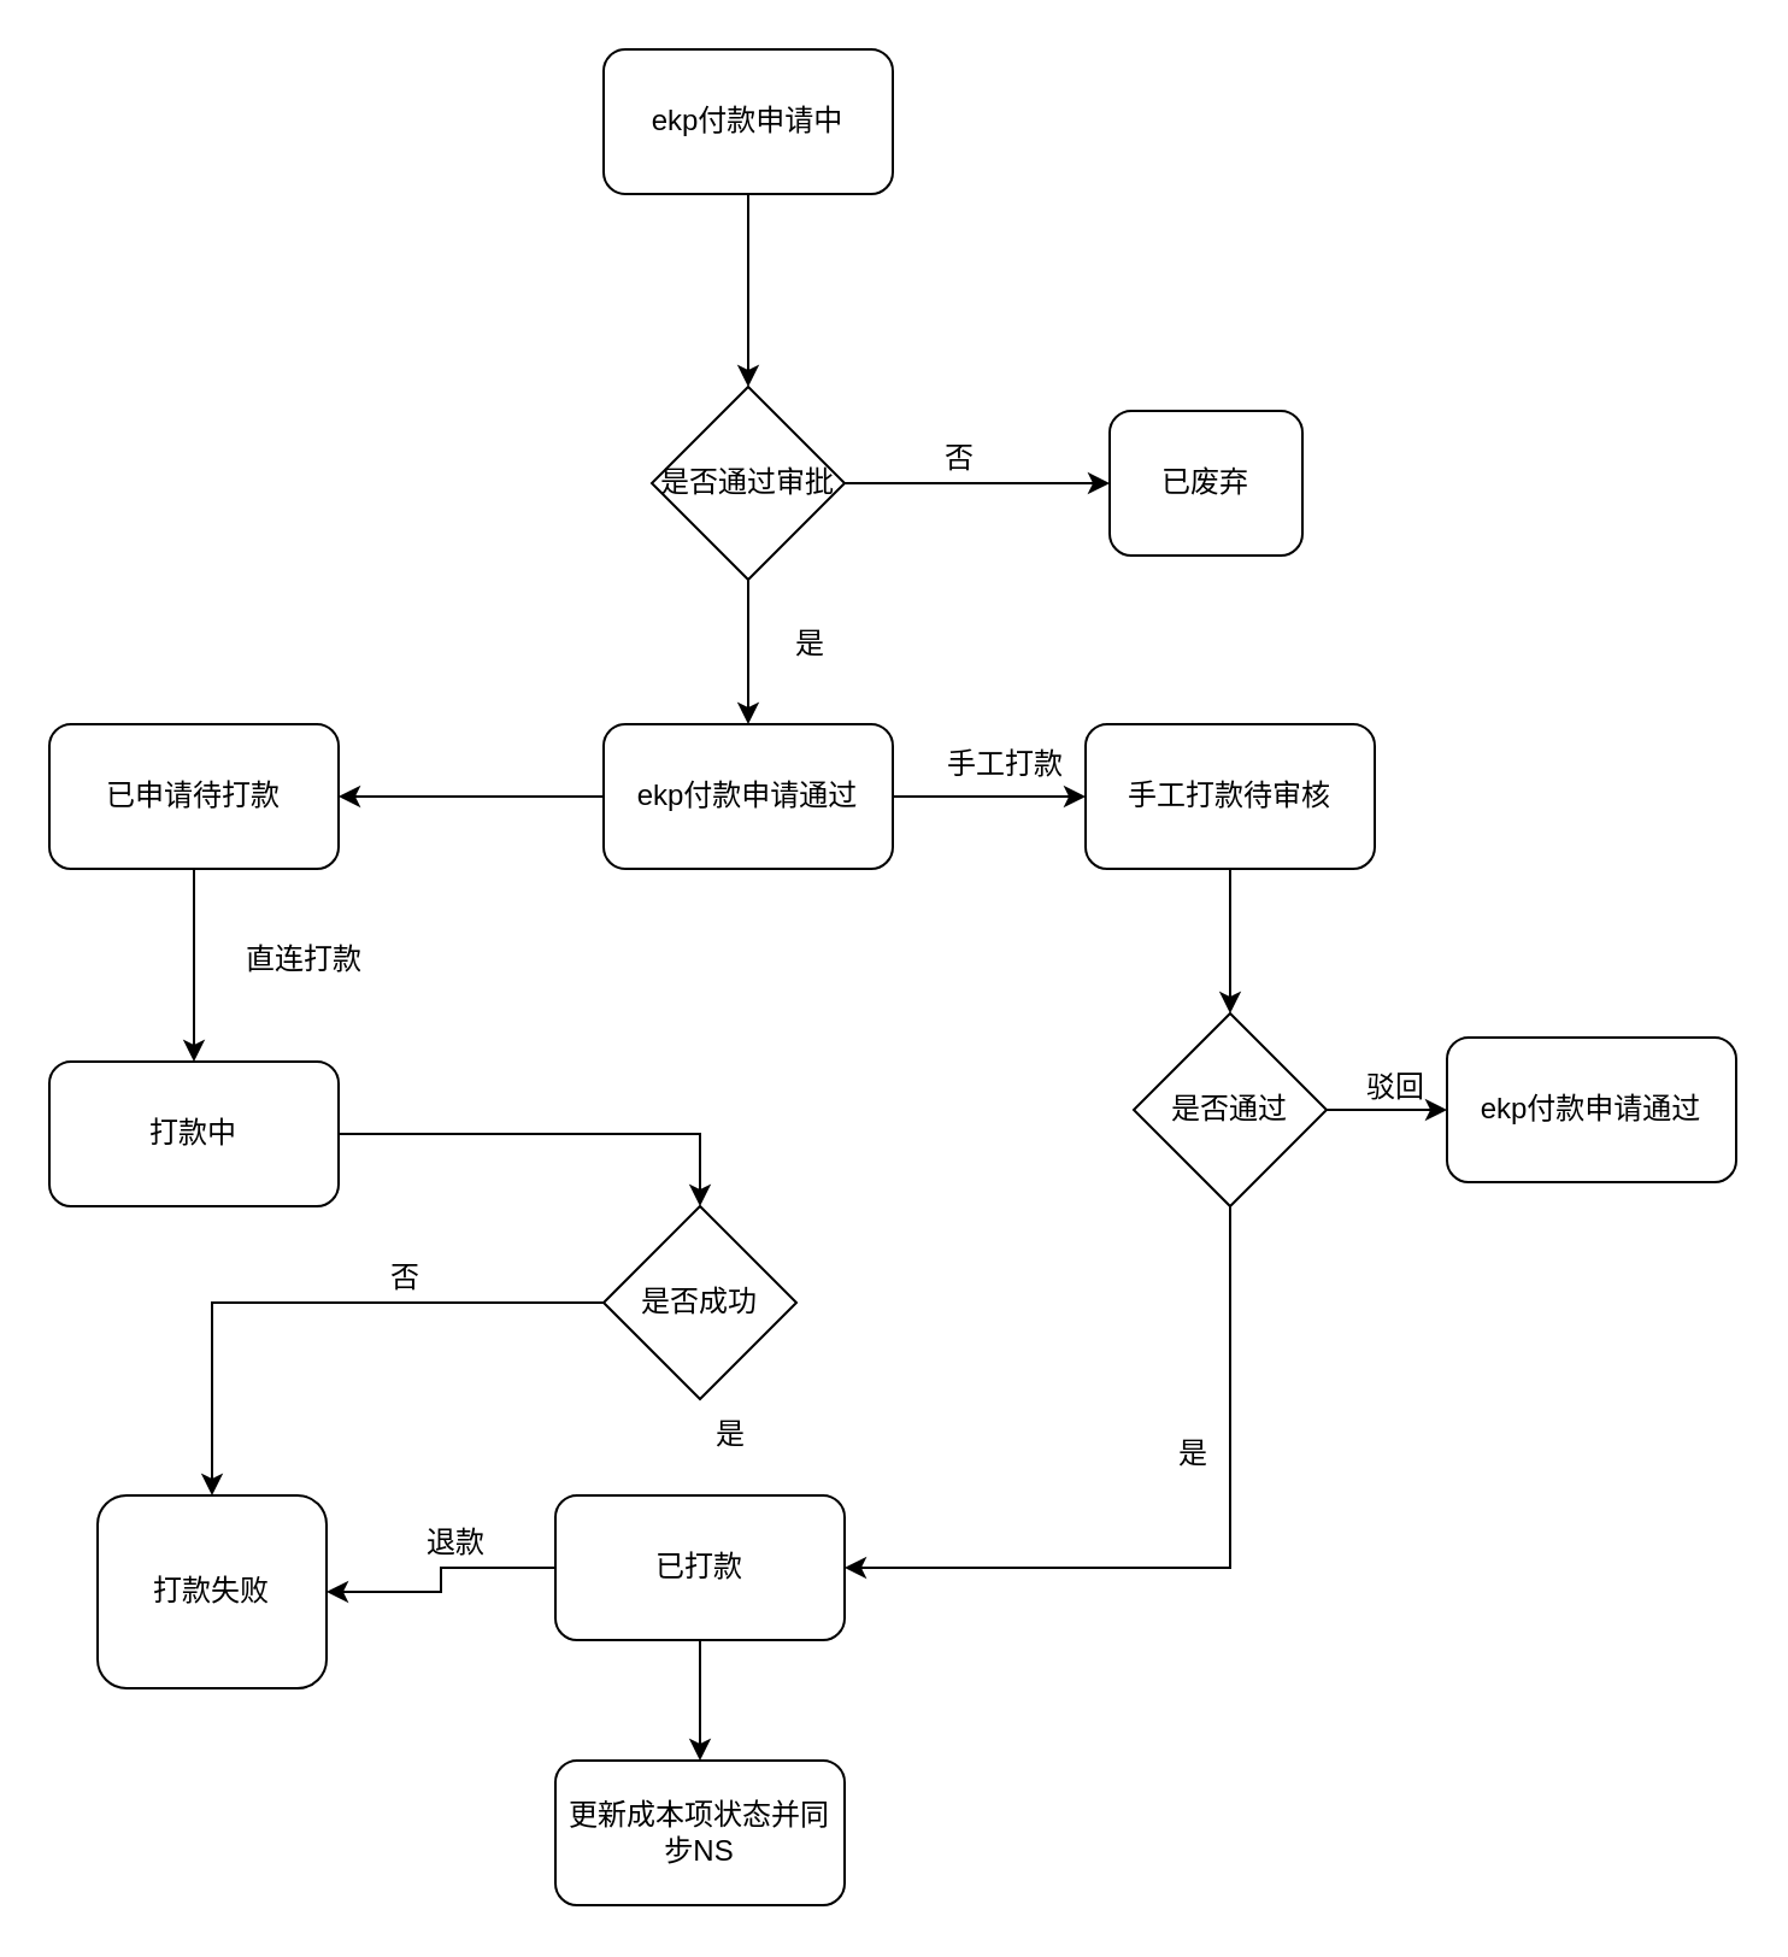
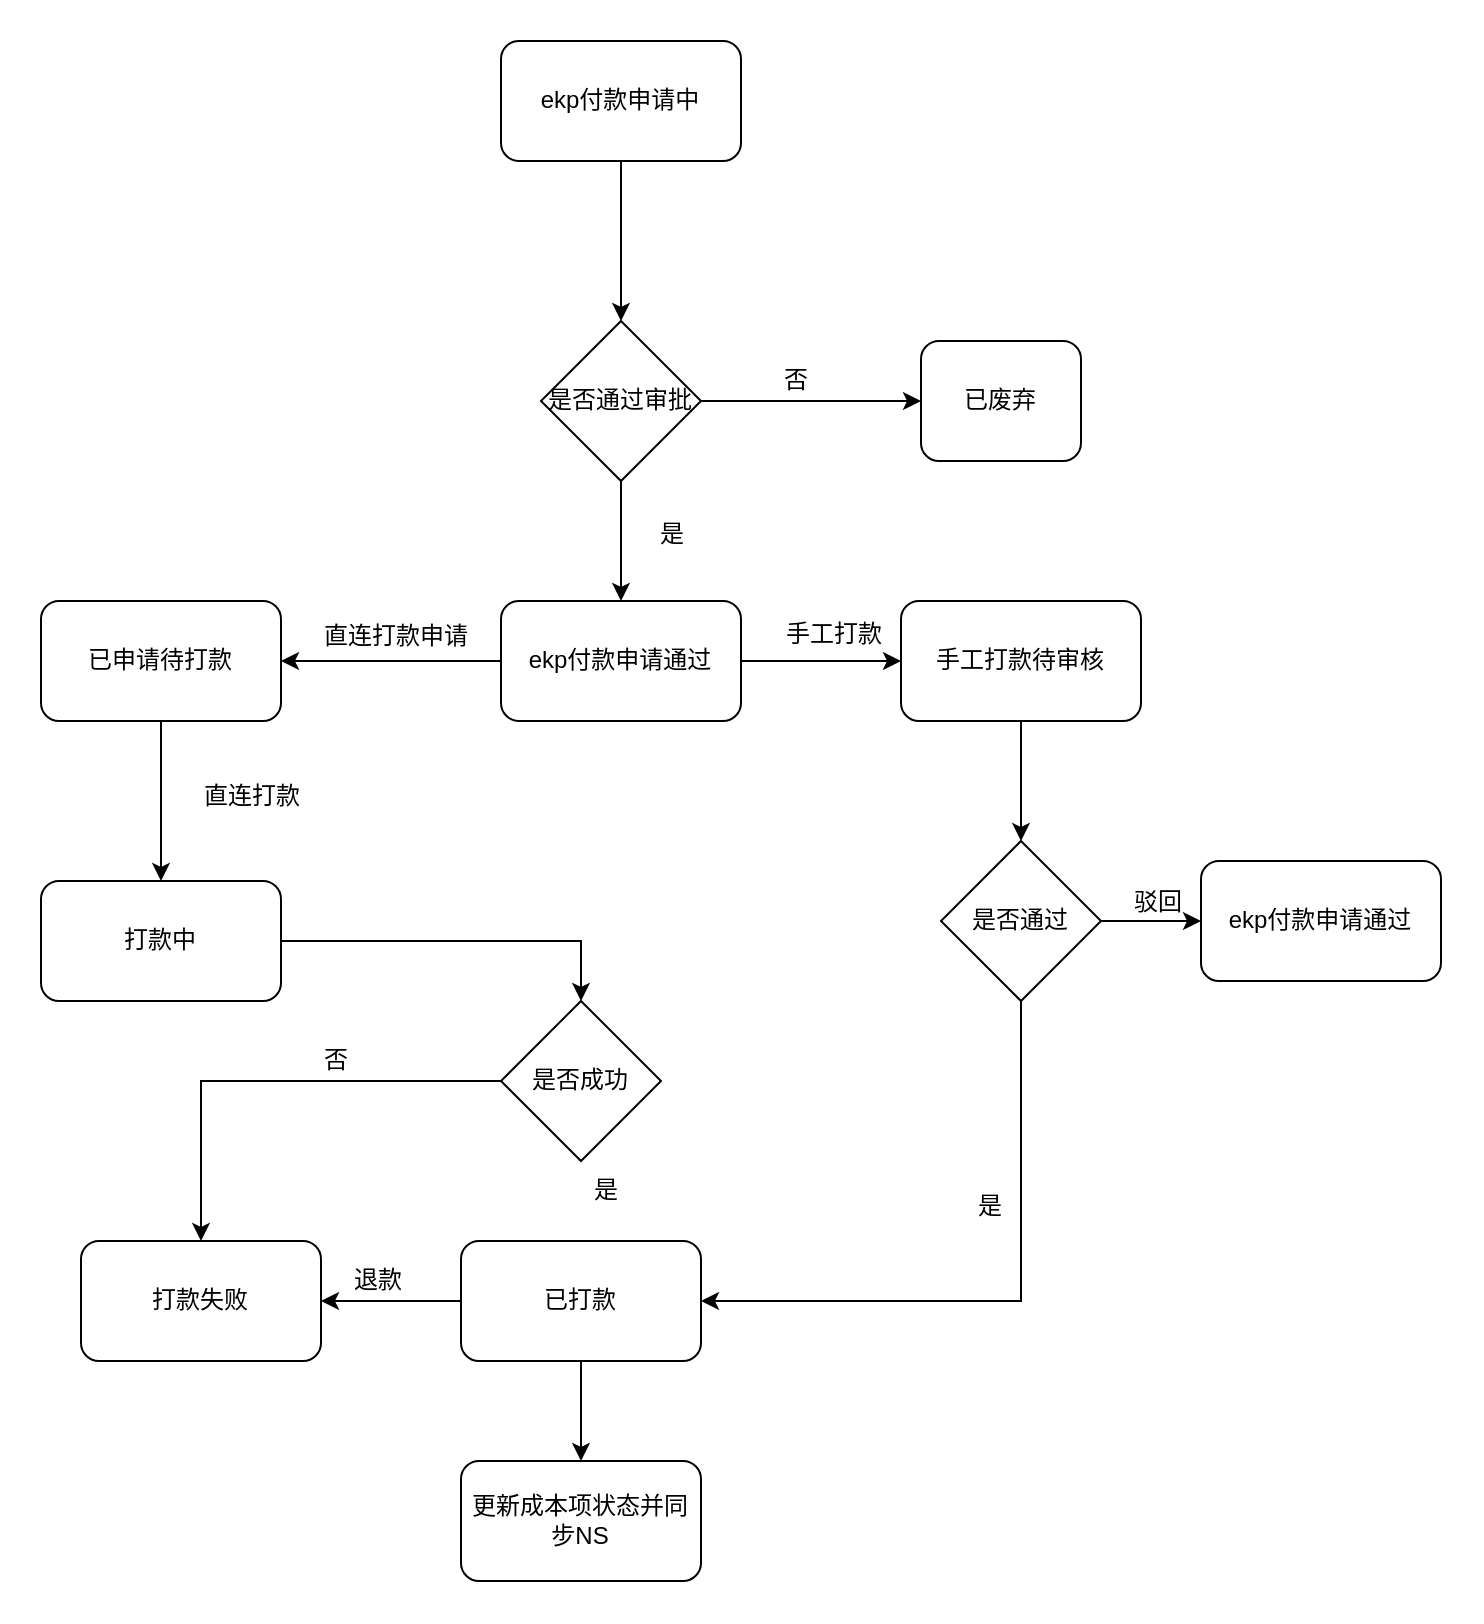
+ <mxCell id="27" value="直连打款申请" style="text;html=1;resizable=0;points=[];autosize=1;align=left;verticalAlign=top;spacingTop=-4;" vertex="1" parent="1"><mxGeometry x="160" y="308" width="90" height="20" as="geometry" /></mxCell>
- <mxCell id="34" value="打款失败" style="rounded=1;whiteSpace=wrap;html=1;" vertex="1" parent="1"><mxGeometry x="40" y="620" width="95" height="80" as="geometry" /></mxCell>
+ <mxCell id="34" value="打款失败" style="rounded=1;whiteSpace=wrap;html=1;" vertex="1" parent="1"><mxGeometry x="40" y="620" width="120" height="60" as="geometry" /></mxCell>
